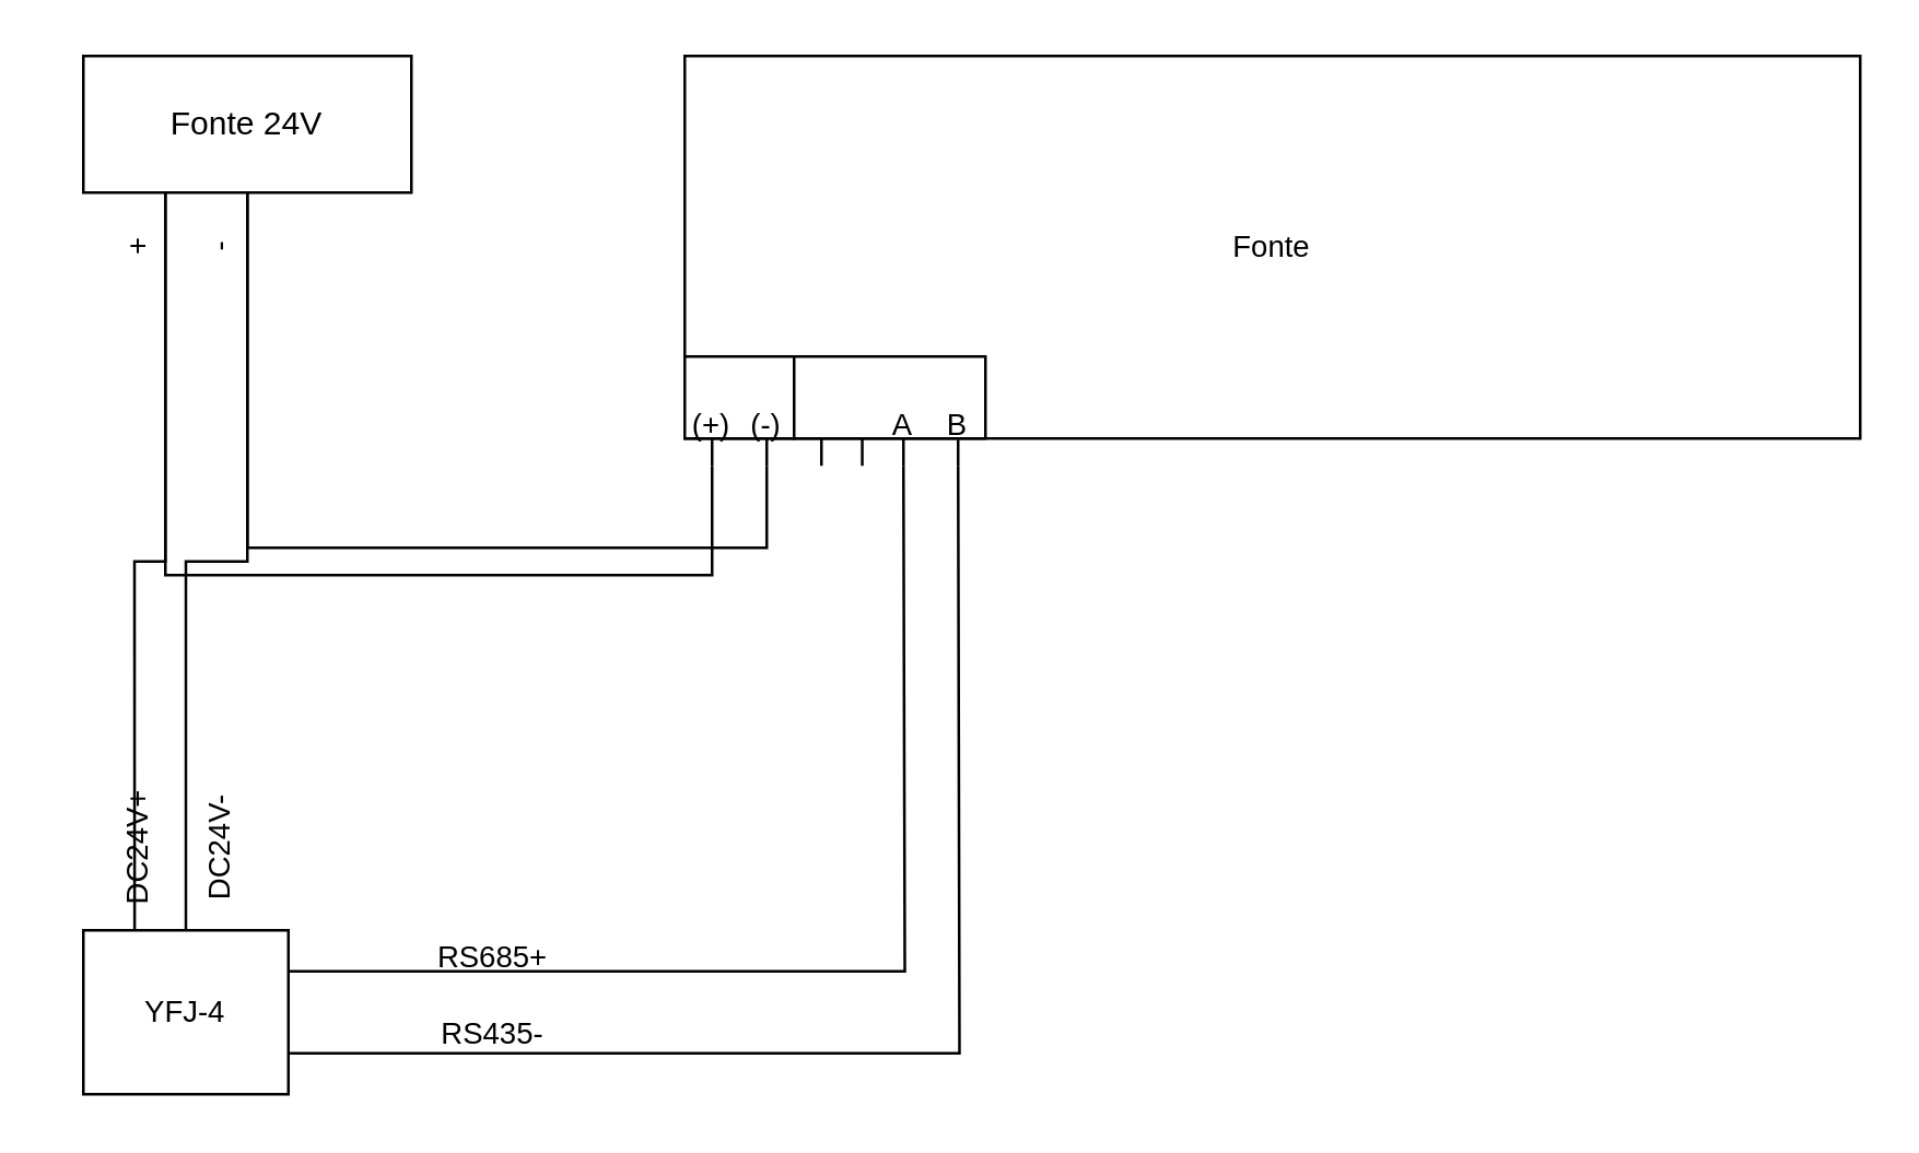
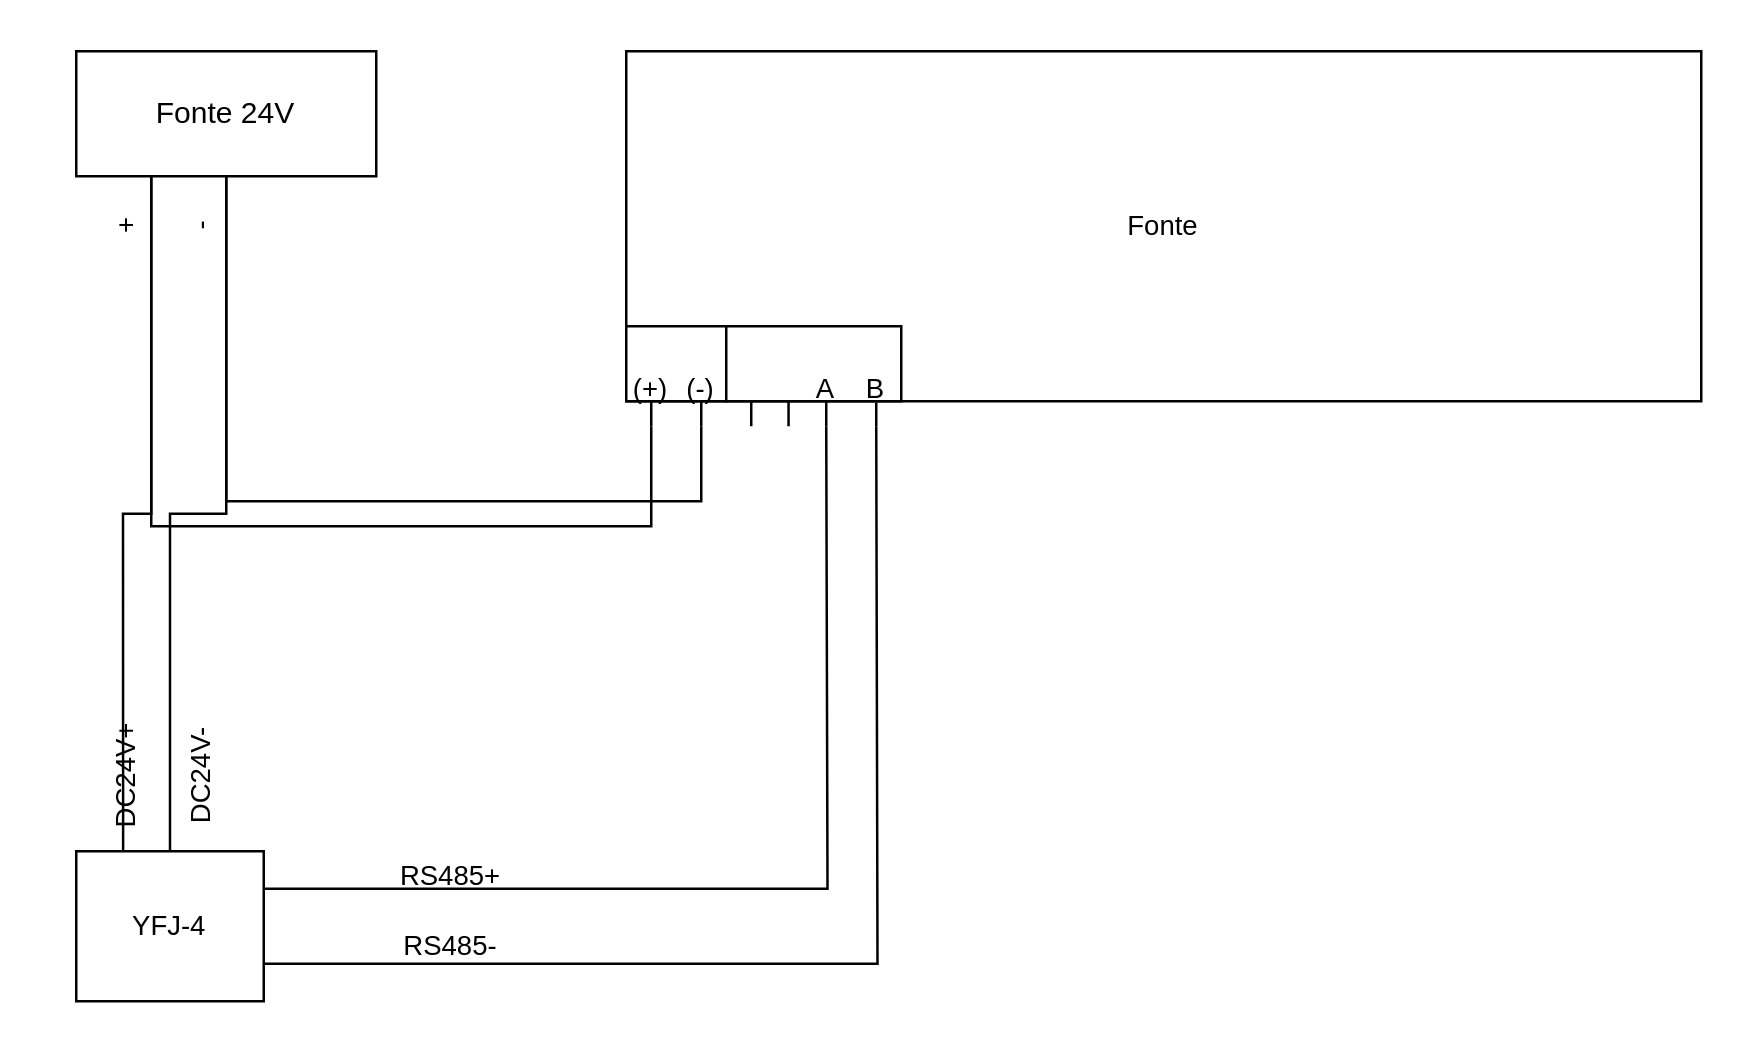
- <mxCell id="23" value="RS685+" style="text;strokeColor=none;align=center;fillColor=none;html=1;verticalAlign=middle;whiteSpace=wrap;rounded=0;fontFamily=Helvetica;fontSize=11;fontColor=default;" vertex="1" parent="1"><mxGeometry x="150" y="340" width="60" height="20" as="geometry" /></mxCell>
+ <mxCell id="23" value="RS485+" style="text;strokeColor=none;align=center;fillColor=none;html=1;verticalAlign=middle;whiteSpace=wrap;rounded=0;fontFamily=Helvetica;fontSize=11;fontColor=default;" vertex="1" parent="1"><mxGeometry x="150" y="340" width="60" height="20" as="geometry" /></mxCell>
- <mxCell id="24" value="RS435-" style="text;strokeColor=none;align=center;fillColor=none;html=1;verticalAlign=middle;whiteSpace=wrap;rounded=0;fontFamily=Helvetica;fontSize=11;fontColor=default;" vertex="1" parent="1"><mxGeometry x="150" y="370" width="60" height="15" as="geometry" /></mxCell>
+ <mxCell id="24" value="RS485-" style="text;strokeColor=none;align=center;fillColor=none;html=1;verticalAlign=middle;whiteSpace=wrap;rounded=0;fontFamily=Helvetica;fontSize=11;fontColor=default;" vertex="1" parent="1"><mxGeometry x="150" y="370" width="60" height="15" as="geometry" /></mxCell>
